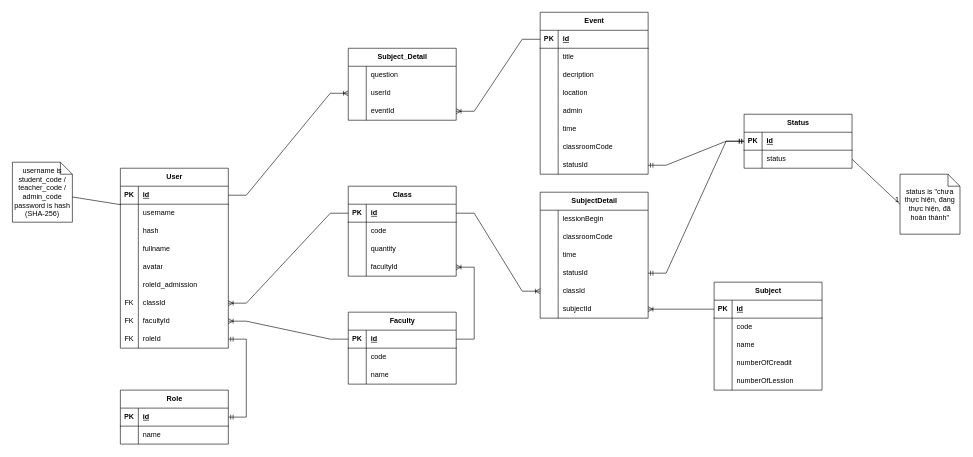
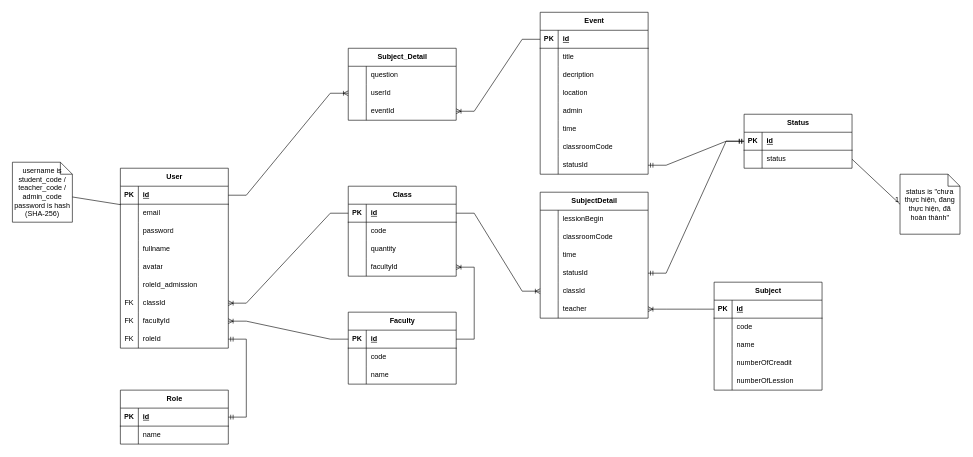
- <mxCell id="8" value="username" style="shape=partialRectangle;connectable=0;fillColor=none;top=0;left=0;bottom=0;right=0;align=left;spacingLeft=6;overflow=hidden;whiteSpace=wrap;html=1;" parent="6" vertex="1"><mxGeometry x="30" width="150" height="30" as="geometry"><mxRectangle width="150" height="30" as="alternateBounds" /></mxGeometry></mxCell>
+ <mxCell id="8" value="email" style="shape=partialRectangle;connectable=0;fillColor=none;top=0;left=0;bottom=0;right=0;align=left;spacingLeft=6;overflow=hidden;whiteSpace=wrap;html=1;" parent="6" vertex="1"><mxGeometry x="30" width="150" height="30" as="geometry"><mxRectangle width="150" height="30" as="alternateBounds" /></mxGeometry></mxCell>
- <mxCell id="11" value="hash" style="shape=partialRectangle;connectable=0;fillColor=none;top=0;left=0;bottom=0;right=0;align=left;spacingLeft=6;overflow=hidden;whiteSpace=wrap;html=1;" parent="9" vertex="1"><mxGeometry x="30" width="150" height="30" as="geometry"><mxRectangle width="150" height="30" as="alternateBounds" /></mxGeometry></mxCell>
+ <mxCell id="11" value="password" style="shape=partialRectangle;connectable=0;fillColor=none;top=0;left=0;bottom=0;right=0;align=left;spacingLeft=6;overflow=hidden;whiteSpace=wrap;html=1;" parent="9" vertex="1"><mxGeometry x="30" width="150" height="30" as="geometry"><mxRectangle width="150" height="30" as="alternateBounds" /></mxGeometry></mxCell>
- <mxCell id="99" value="subjectId" style="shape=partialRectangle;connectable=0;fillColor=none;top=0;left=0;bottom=0;right=0;align=left;spacingLeft=6;overflow=hidden;whiteSpace=wrap;html=1;" parent="97" vertex="1"><mxGeometry x="30" width="150" height="30" as="geometry"><mxRectangle width="150" height="30" as="alternateBounds" /></mxGeometry></mxCell>
+ <mxCell id="99" value="teacher" style="shape=partialRectangle;connectable=0;fillColor=none;top=0;left=0;bottom=0;right=0;align=left;spacingLeft=6;overflow=hidden;whiteSpace=wrap;html=1;" parent="97" vertex="1"><mxGeometry x="30" width="150" height="30" as="geometry"><mxRectangle width="150" height="30" as="alternateBounds" /></mxGeometry></mxCell>
